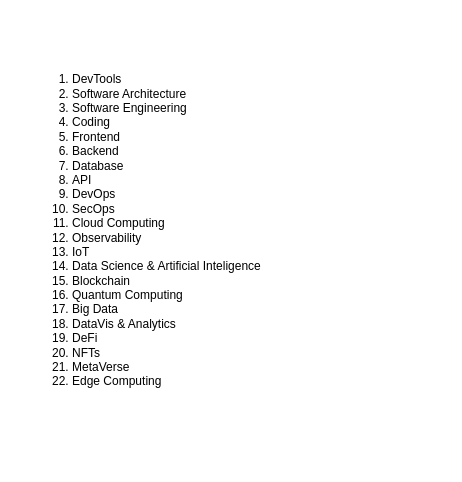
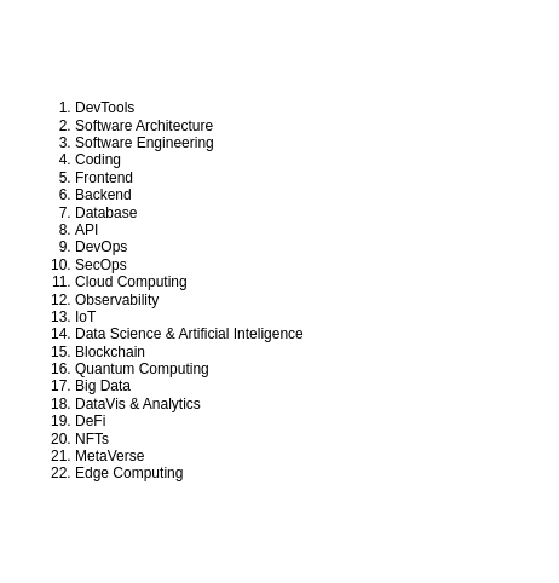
- <mxCell id="2" value="&lt;ol&gt;&lt;li&gt;DevTools&lt;/li&gt;&lt;li&gt;Software Architecture&lt;/li&gt;&lt;li&gt;Software Engineering&lt;/li&gt;&lt;li&gt;Coding&lt;/li&gt;&lt;li&gt;Frontend&lt;/li&gt;&lt;li&gt;Backend&lt;/li&gt;&lt;li&gt;Database&lt;/li&gt;&lt;li&gt;API&lt;/li&gt;&lt;li&gt;DevOps&lt;/li&gt;&lt;li&gt;SecOps&lt;/li&gt;&lt;li&gt;Cloud Computing&lt;/li&gt;&lt;li&gt;Observability&lt;/li&gt;&lt;li&gt;IoT&lt;/li&gt;&lt;li&gt;Data Science &amp;amp; Artificial Inteligence&lt;/li&gt;&lt;li&gt;Blockchain&lt;/li&gt;&lt;li&gt;Quantum Computing&lt;/li&gt;&lt;li&gt;Big Data&lt;/li&gt;&lt;li&gt;DataVis &amp;amp; Analytics&lt;/li&gt;&lt;li&gt;DeFi&lt;/li&gt;&lt;li&gt;NFTs&lt;/li&gt;&lt;li&gt;MetaVerse&lt;/li&gt;&lt;li&gt;Edge Computing&lt;/li&gt;&lt;/ol&gt;" style="text;strokeColor=none;fillColor=none;html=1;whiteSpace=wrap;verticalAlign=middle;overflow=hidden;" vertex="1" parent="1"><mxGeometry x="30" y="10" width="420" height="440" as="geometry" /></mxCell>
+ <mxCell id="2" value="&lt;ol&gt;&lt;li&gt;DevTools&lt;/li&gt;&lt;li&gt;Software Architecture&lt;/li&gt;&lt;li&gt;Software Engineering&lt;/li&gt;&lt;li&gt;Coding&lt;/li&gt;&lt;li&gt;Frontend&lt;/li&gt;&lt;li&gt;Backend&lt;/li&gt;&lt;li&gt;Database&lt;/li&gt;&lt;li&gt;API&lt;/li&gt;&lt;li&gt;DevOps&lt;/li&gt;&lt;li&gt;SecOps&lt;/li&gt;&lt;li&gt;Cloud Computing&lt;/li&gt;&lt;li&gt;Observability&lt;/li&gt;&lt;li&gt;IoT&lt;/li&gt;&lt;li&gt;Data Science &amp;amp; Artificial Inteligence&lt;/li&gt;&lt;li&gt;Blockchain&lt;/li&gt;&lt;li&gt;Quantum Computing&lt;/li&gt;&lt;li&gt;Big Data&lt;/li&gt;&lt;li&gt;DataVis &amp;amp; Analytics&lt;/li&gt;&lt;li&gt;DeFi&lt;/li&gt;&lt;li&gt;NFTs&lt;/li&gt;&lt;li&gt;MetaVerse&lt;/li&gt;&lt;li&gt;Edge Computing&lt;/li&gt;&lt;/ol&gt;" style="text;strokeColor=none;fillColor=none;html=1;whiteSpace=wrap;verticalAlign=middle;overflow=hidden;" vertex="1" parent="1"><mxGeometry x="20" y="20" width="420" height="440" as="geometry" /></mxCell>
